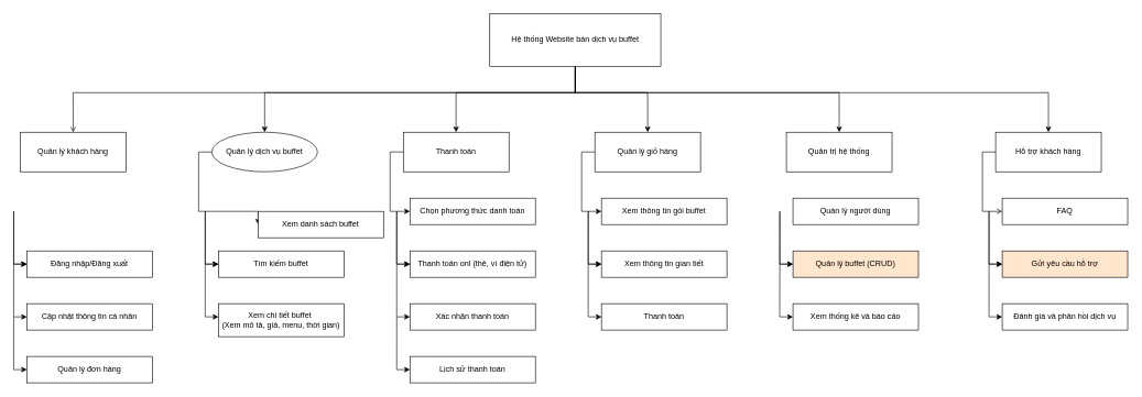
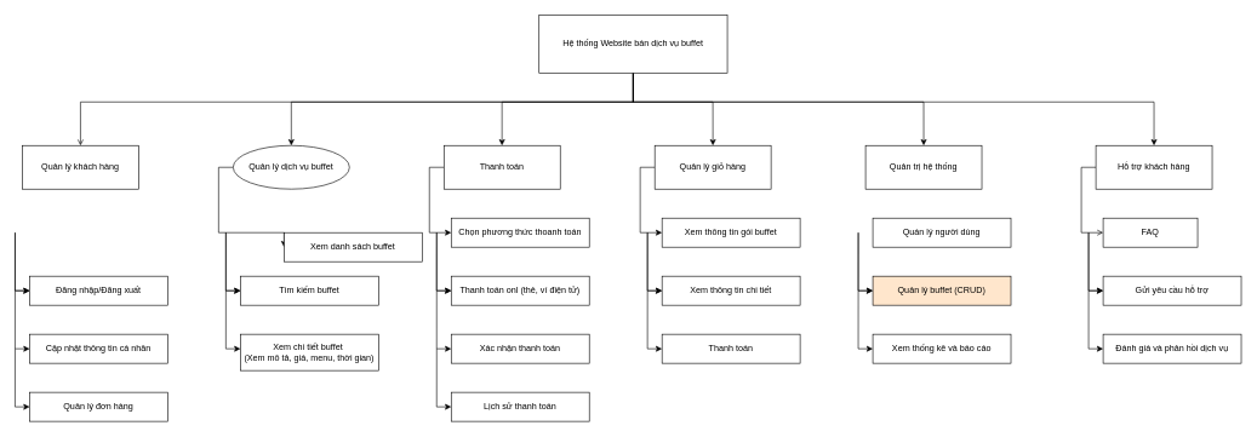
- <mxCell id="27" value="Chọn phương thức danh toán" style="whiteSpace=wrap;html=1;rounded=0;" parent="1" vertex="1"><mxGeometry x="620.14" y="300" width="190" height="40" as="geometry" /></mxCell>
+ <mxCell id="27" value="Chọn phương thức thoanh toán" style="whiteSpace=wrap;html=1;rounded=0;" parent="1" vertex="1"><mxGeometry x="620.14" y="300" width="190" height="40" as="geometry" /></mxCell>
- <mxCell id="52" value="FAQ" style="whiteSpace=wrap;html=1;rounded=0;" parent="1" vertex="1"><mxGeometry x="1517" y="300" width="190" height="40" as="geometry" /></mxCell>
+ <mxCell id="52" value="FAQ" style="whiteSpace=wrap;html=1;rounded=0;" parent="1" vertex="1"><mxGeometry x="1517" y="300" width="130" height="40" as="geometry" /></mxCell>
- <mxCell id="38" value="Xem thông tin gian tiết" style="whiteSpace=wrap;html=1;rounded=0;" parent="1" vertex="1"><mxGeometry x="910.14" y="380" width="190" height="40" as="geometry" /></mxCell>
+ <mxCell id="38" value="Xem thông tin chi tiết" style="whiteSpace=wrap;html=1;rounded=0;" parent="1" vertex="1"><mxGeometry x="910.14" y="380" width="190" height="40" as="geometry" /></mxCell>
- <mxCell id="53" value="Gửi yêu cầu hỗ trợ" style="whiteSpace=wrap;html=1;rounded=0;fillColor=#ffe6cc;" parent="1" vertex="1"><mxGeometry x="1517" y="380" width="190" height="40" as="geometry" /></mxCell>
+ <mxCell id="53" value="Gửi yêu cầu hỗ trợ" style="whiteSpace=wrap;html=1;rounded=0;" parent="1" vertex="1"><mxGeometry x="1517" y="380" width="190" height="40" as="geometry" /></mxCell>
